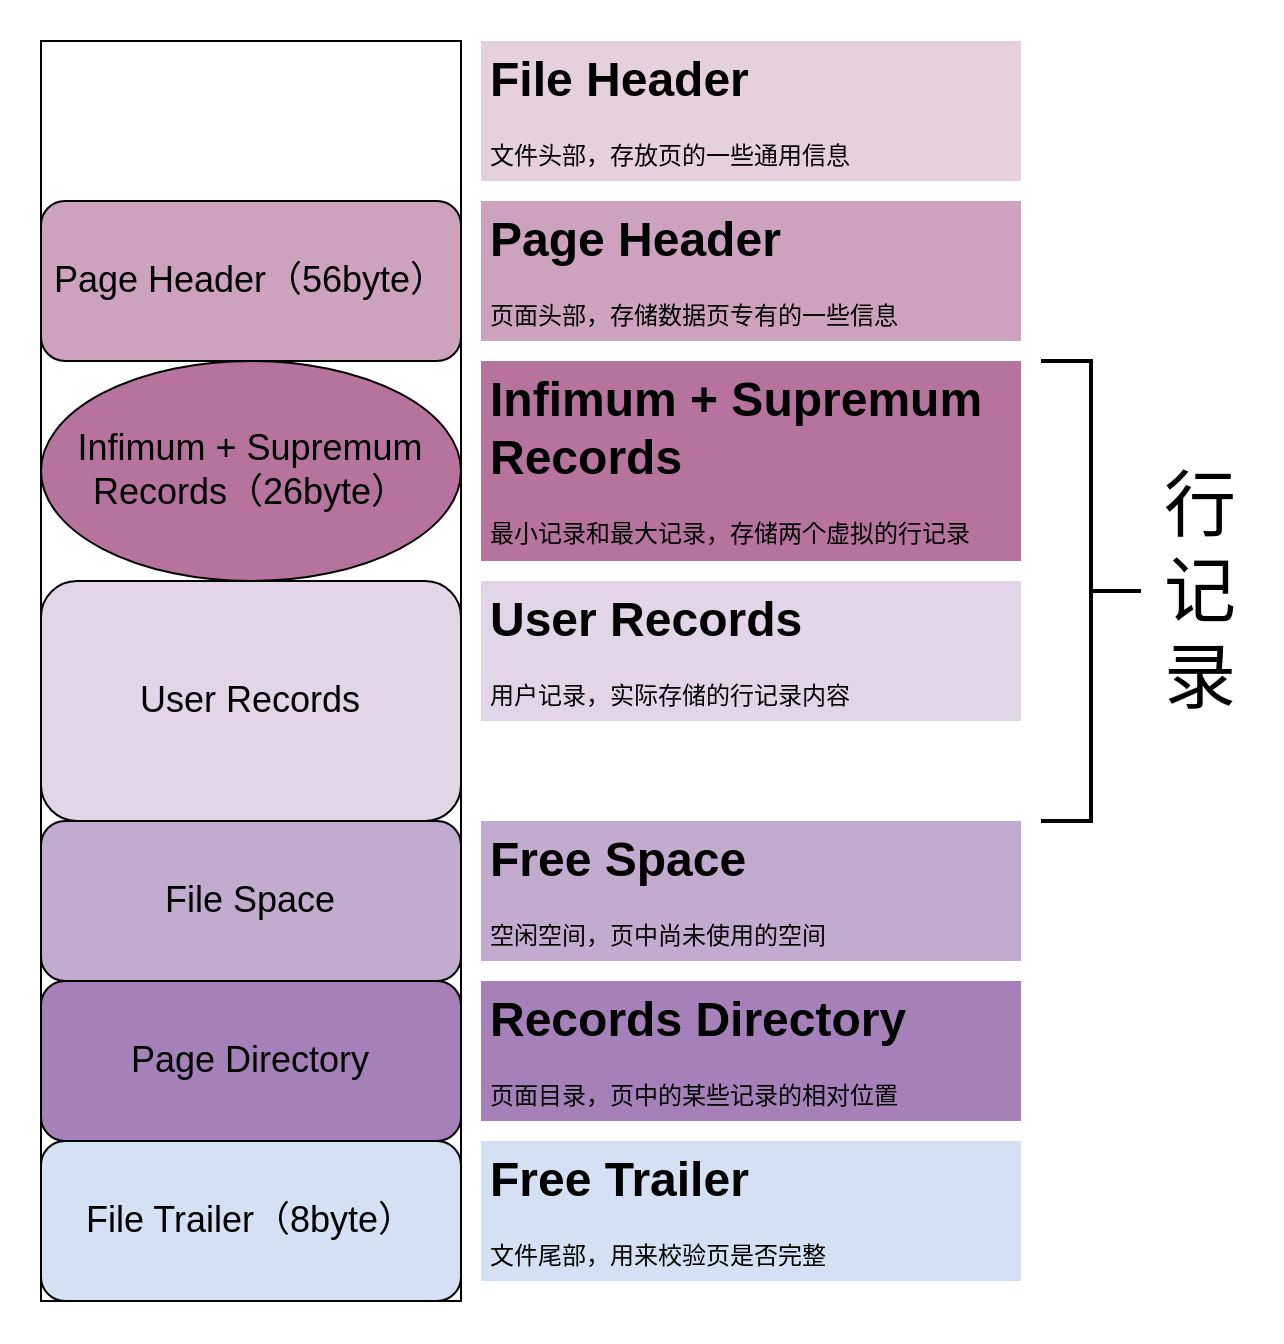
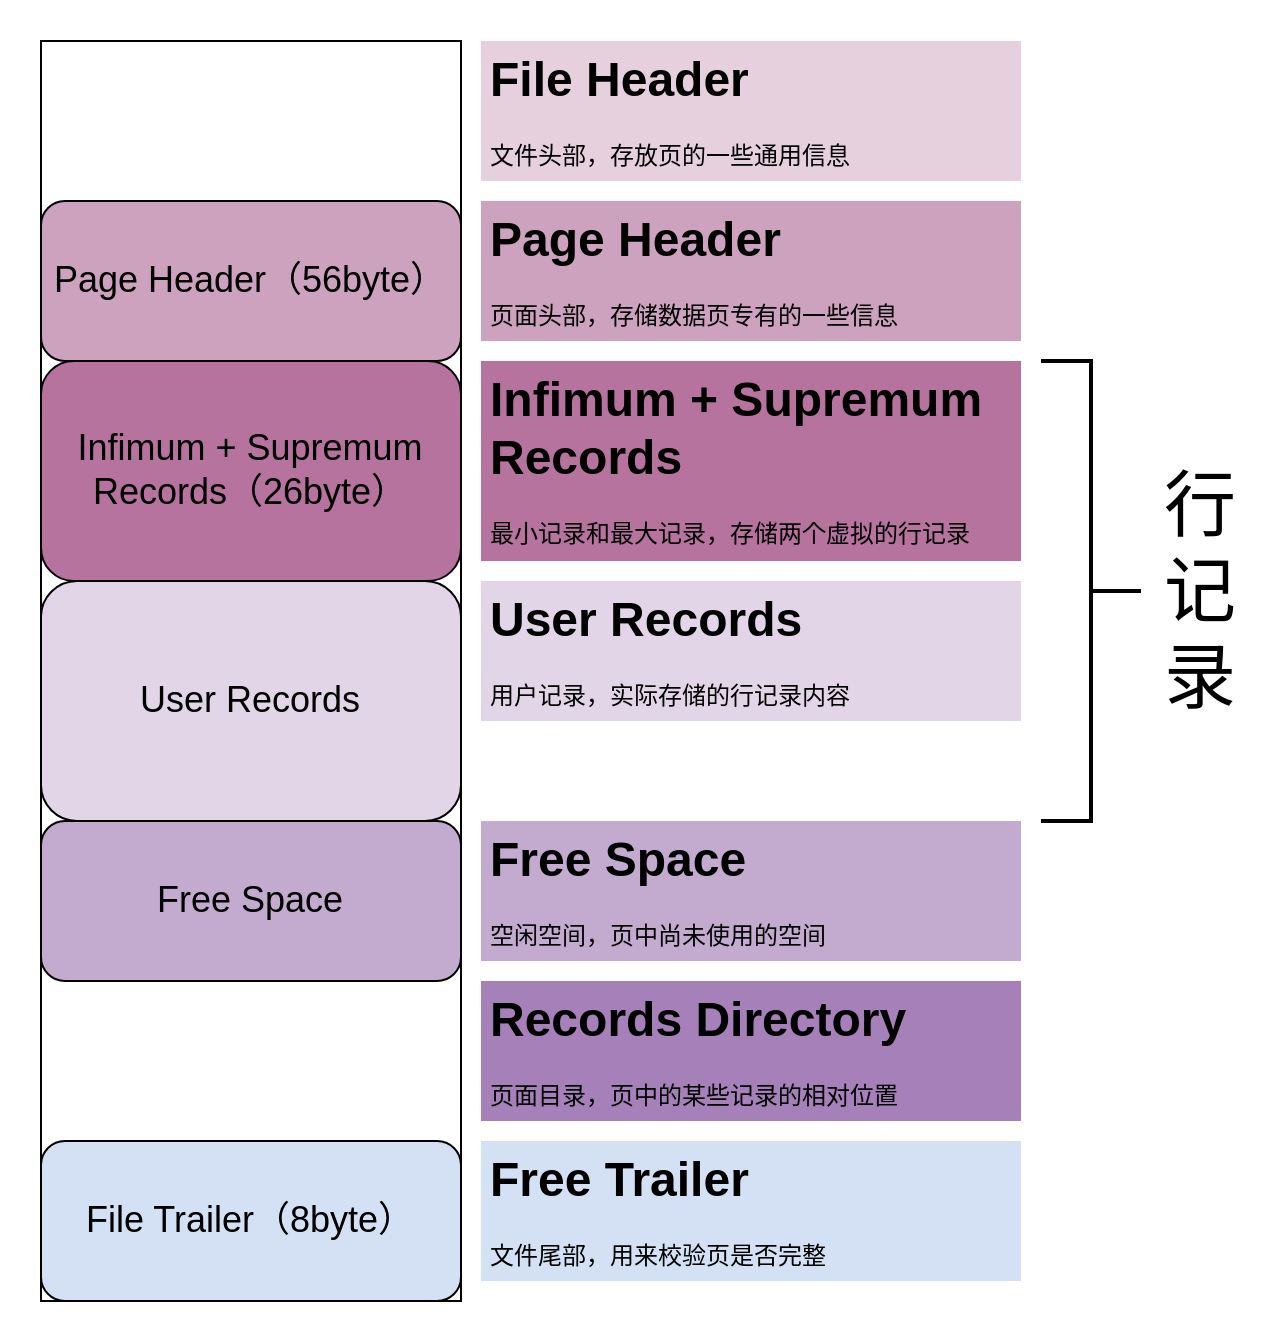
- <mxCell id="4" value="&lt;font style=&quot;font-size: 18px&quot;&gt;Infimum + Supremum Records（26byte）&lt;/font&gt;" style="ellipse;whiteSpace=wrap;html=1;fillColor=#B5739D;" parent="1" vertex="1"><mxGeometry x="20" y="180" width="210" height="110" as="geometry" /></mxCell>
+ <mxCell id="4" value="&lt;font style=&quot;font-size: 18px&quot;&gt;Infimum + Supremum Records（26byte）&lt;/font&gt;" style="rounded=1;whiteSpace=wrap;html=1;fillColor=#B5739D;" parent="1" vertex="1"><mxGeometry x="20" y="180" width="210" height="110" as="geometry" /></mxCell>
- <mxCell id="6" value="&lt;font style=&quot;font-size: 18px&quot;&gt;File Space&lt;/font&gt;" style="rounded=1;whiteSpace=wrap;html=1;fillColor=#C3ABD0;" parent="1" vertex="1"><mxGeometry x="20" y="410" width="210" height="80" as="geometry" /></mxCell>
+ <mxCell id="6" value="&lt;font style=&quot;font-size: 18px&quot;&gt;Free Space&lt;/font&gt;" style="rounded=1;whiteSpace=wrap;html=1;fillColor=#C3ABD0;" parent="1" vertex="1"><mxGeometry x="20" y="410" width="210" height="80" as="geometry" /></mxCell>
- <mxCell id="7" value="&lt;font style=&quot;font-size: 18px&quot;&gt;Page Directory&lt;/font&gt;" style="rounded=1;whiteSpace=wrap;html=1;fillColor=#A680B8;" parent="1" vertex="1"><mxGeometry x="20" y="490" width="210" height="80" as="geometry" /></mxCell>
